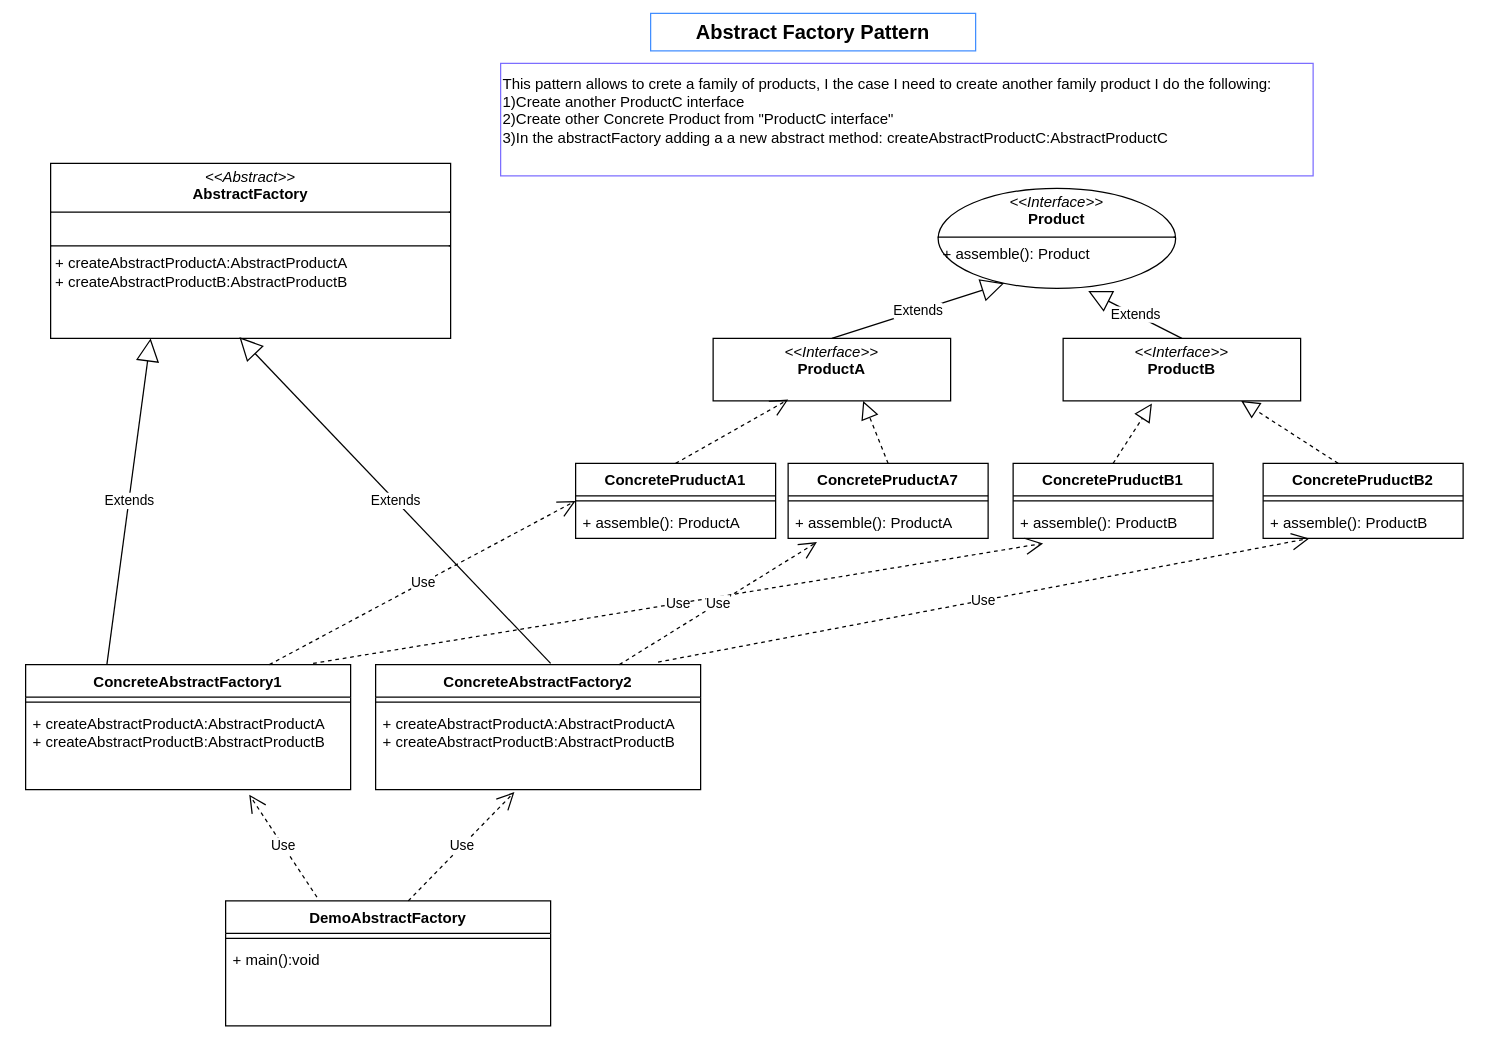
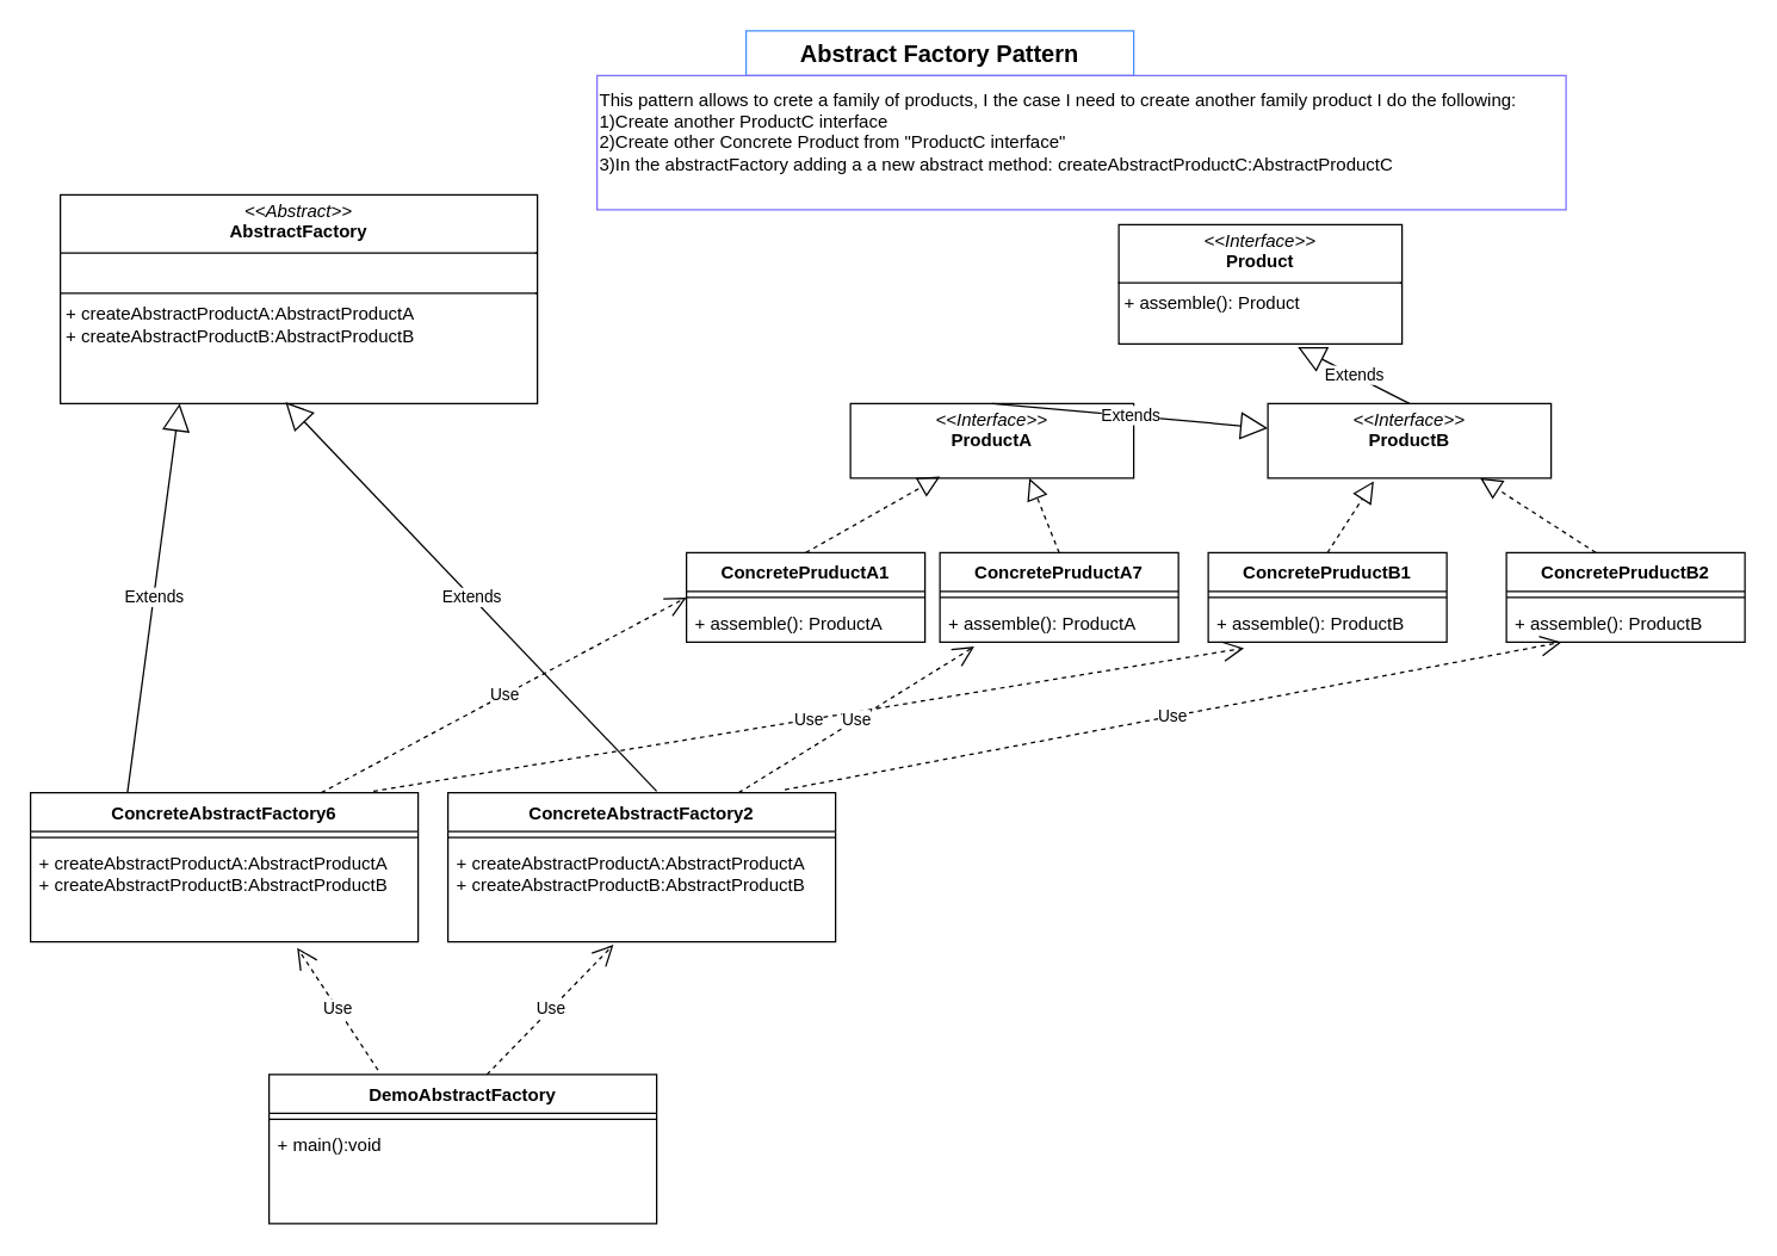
- <mxCell id="2" value="Abstract Factory Pattern" style="text;html=1;align=center;verticalAlign=middle;whiteSpace=wrap;rounded=0;fontStyle=1;fontSize=16;fillColor=none;strokeColor=#428EFF;" vertex="1" parent="1"><mxGeometry x="520" y="10" width="260" height="30" as="geometry" /></mxCell>
+ <mxCell id="2" value="Abstract Factory Pattern" style="text;html=1;align=center;verticalAlign=middle;whiteSpace=wrap;rounded=0;fontStyle=1;fontSize=16;fillColor=none;strokeColor=#428EFF;" vertex="1" parent="1"><mxGeometry x="500" y="20" width="260" height="30" as="geometry" /></mxCell>
- <mxCell id="4" value="&lt;p style=&quot;margin:0px;margin-top:4px;text-align:center;&quot;&gt;&lt;i&gt;&amp;lt;&amp;lt;Interface&amp;gt;&amp;gt;&lt;/i&gt;&lt;br&gt;&lt;b&gt;Product&lt;/b&gt;&lt;/p&gt;&lt;hr size=&quot;1&quot; style=&quot;border-style:solid;&quot;&gt;&lt;p style=&quot;margin:0px;margin-left:4px;&quot;&gt;&lt;/p&gt;&lt;p style=&quot;margin:0px;margin-left:4px;&quot;&gt;+ assemble(): Product&lt;br&gt;&lt;br&gt;&lt;/p&gt;" style="ellipse;verticalAlign=top;align=left;overflow=fill;html=1;whiteSpace=wrap;" vertex="1" parent="1"><mxGeometry x="750" y="150" width="190" height="80" as="geometry" /></mxCell>
+ <mxCell id="4" value="&lt;p style=&quot;margin:0px;margin-top:4px;text-align:center;&quot;&gt;&lt;i&gt;&amp;lt;&amp;lt;Interface&amp;gt;&amp;gt;&lt;/i&gt;&lt;br&gt;&lt;b&gt;Product&lt;/b&gt;&lt;/p&gt;&lt;hr size=&quot;1&quot; style=&quot;border-style:solid;&quot;&gt;&lt;p style=&quot;margin:0px;margin-left:4px;&quot;&gt;&lt;/p&gt;&lt;p style=&quot;margin:0px;margin-left:4px;&quot;&gt;+ assemble(): Product&lt;br&gt;&lt;br&gt;&lt;/p&gt;" style="verticalAlign=top;align=left;overflow=fill;html=1;whiteSpace=wrap;" vertex="1" parent="1"><mxGeometry x="750" y="150" width="190" height="80" as="geometry" /></mxCell>
- <mxCell id="7" value="Extends" style="endArrow=block;endSize=16;endFill=0;html=1;rounded=0;exitX=0.5;exitY=0;exitDx=0;exitDy=0;entryX=0.25;entryY=1;entryDx=0;entryDy=0;" edge="1" parent="1" source="5" target="4"><mxGeometry width="160" relative="1" as="geometry"><mxPoint x="470" y="340" as="sourcePoint" /><mxPoint x="630" y="340" as="targetPoint" /></mxGeometry></mxCell>
+ <mxCell id="7" value="Extends" style="endArrow=block;endSize=16;endFill=0;html=1;rounded=0;exitX=0.5;exitY=0;exitDx=0;exitDy=0;" edge="1" parent="1" source="5" target="6"><mxGeometry width="160" relative="1" as="geometry"><mxPoint x="470" y="340" as="sourcePoint" /><mxPoint x="630" y="340" as="targetPoint" /></mxGeometry></mxCell>
- <mxCell id="15" value="" style="endArrow=open;dashed=1;endFill=0;endSize=12;html=1;rounded=0;exitX=0.5;exitY=0;exitDx=0;exitDy=0;entryX=0.316;entryY=0.98;entryDx=0;entryDy=0;entryPerimeter=0;" edge="1" parent="1" source="9" target="5"><mxGeometry width="160" relative="1" as="geometry"><mxPoint x="470" y="330" as="sourcePoint" /><mxPoint x="630" y="330" as="targetPoint" /></mxGeometry></mxCell>
+ <mxCell id="15" value="" style="endArrow=block;dashed=1;endFill=0;endSize=12;html=1;rounded=0;exitX=0.5;exitY=0;exitDx=0;exitDy=0;entryX=0.316;entryY=0.98;entryDx=0;entryDy=0;entryPerimeter=0;" edge="1" parent="1" source="9" target="5"><mxGeometry width="160" relative="1" as="geometry"><mxPoint x="470" y="330" as="sourcePoint" /><mxPoint x="630" y="330" as="targetPoint" /></mxGeometry></mxCell>
- <mxCell id="25" value="ConcreteAbstractFactory1" style="swimlane;fontStyle=1;align=center;verticalAlign=top;childLayout=stackLayout;horizontal=1;startSize=26;horizontalStack=0;resizeParent=1;resizeParentMax=0;resizeLast=0;collapsible=1;marginBottom=0;whiteSpace=wrap;html=1;" vertex="1" parent="1"><mxGeometry x="20" y="531" width="260" height="100" as="geometry" /></mxCell>
+ <mxCell id="25" value="ConcreteAbstractFactory6" style="swimlane;fontStyle=1;align=center;verticalAlign=top;childLayout=stackLayout;horizontal=1;startSize=26;horizontalStack=0;resizeParent=1;resizeParentMax=0;resizeLast=0;collapsible=1;marginBottom=0;whiteSpace=wrap;html=1;" vertex="1" parent="1"><mxGeometry x="20" y="531" width="260" height="100" as="geometry" /></mxCell>
